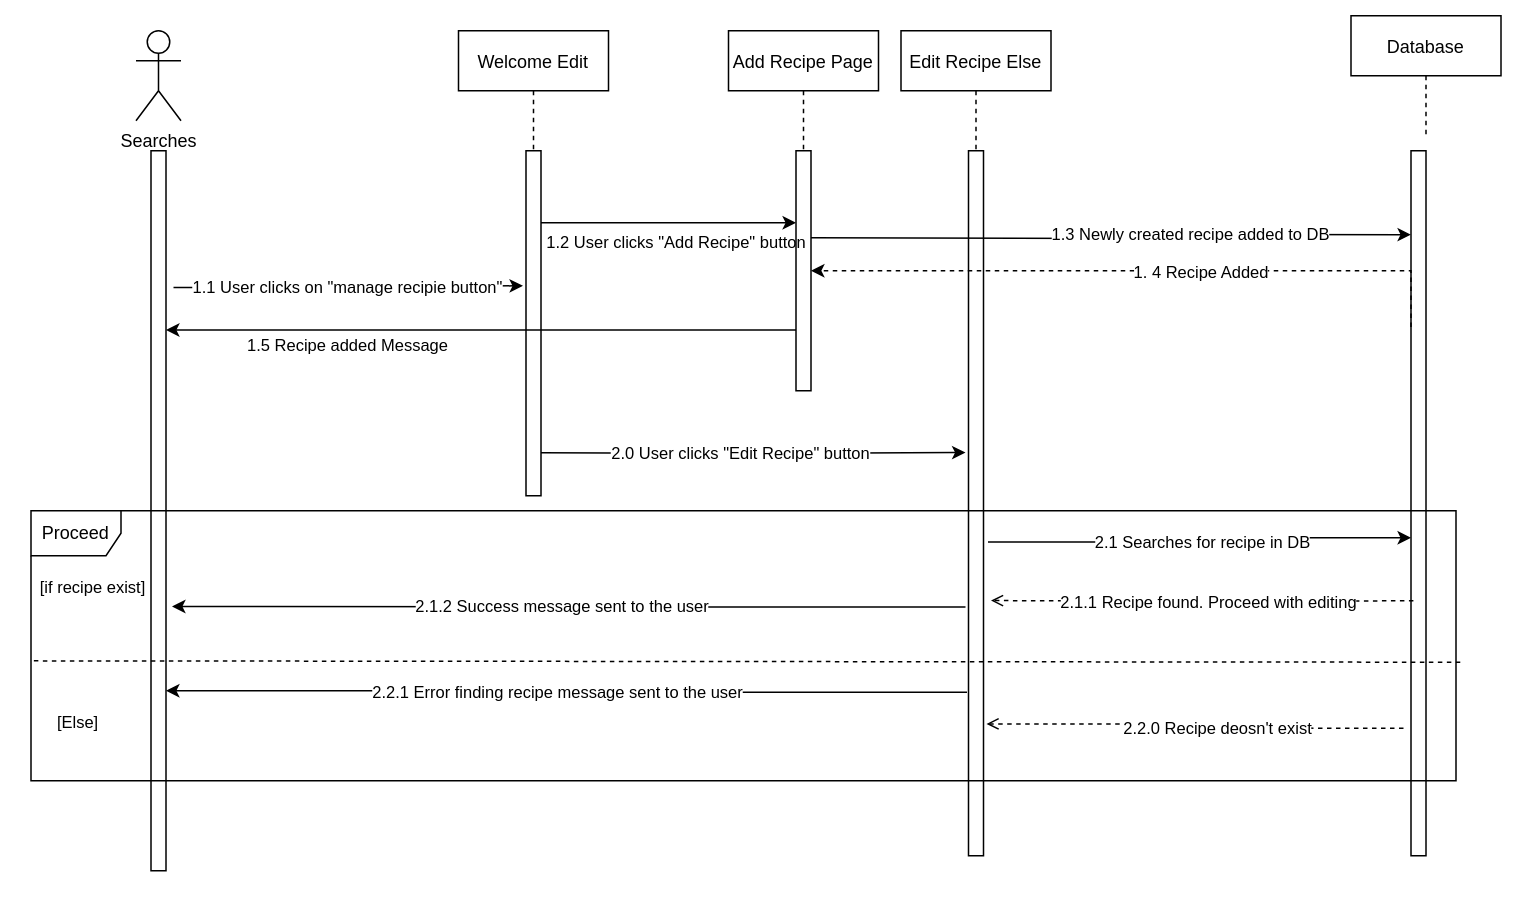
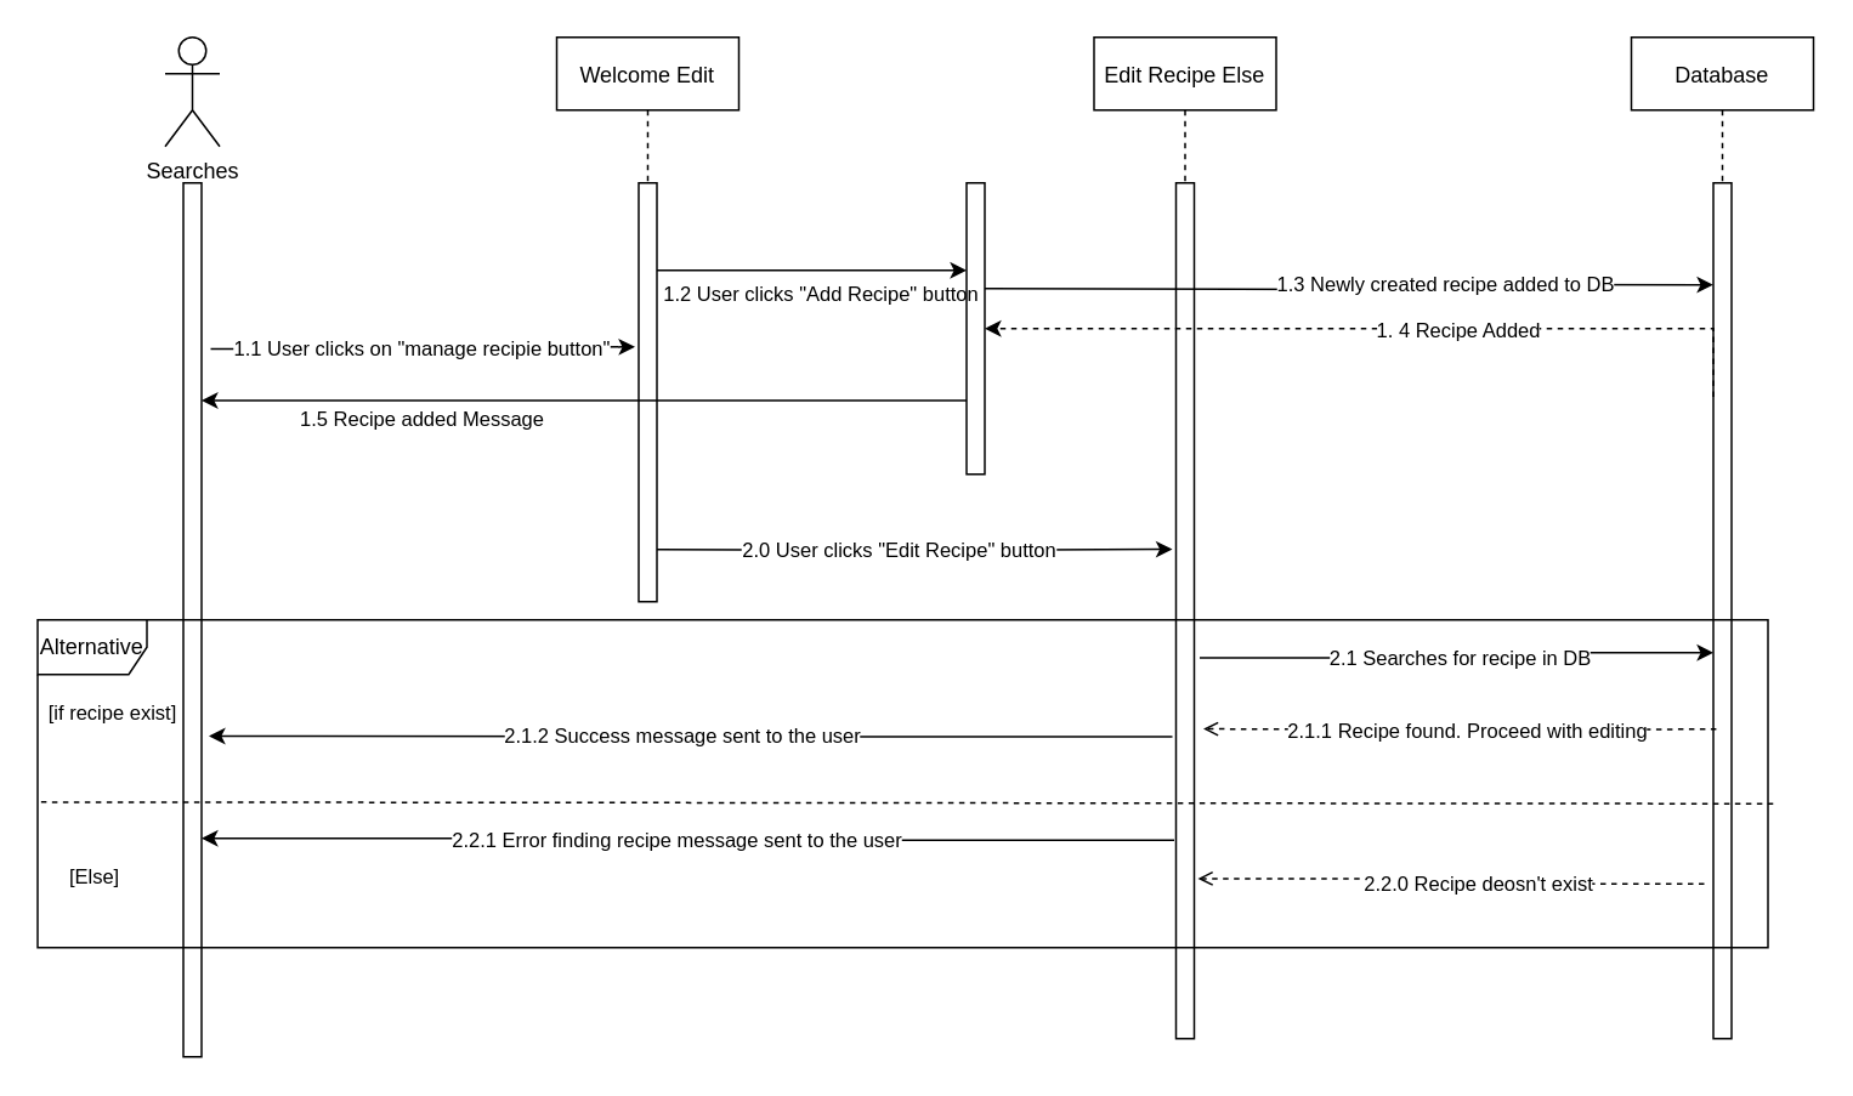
- <mxCell id="25" value="Database" style="shape=umlLifeline;perimeter=lifelinePerimeter;container=0;collapsible=0;recursiveResize=0;rounded=0;shadow=0;strokeWidth=1;" parent="1" vertex="1"><mxGeometry x="900" y="10" width="100" height="80" as="geometry" /></mxCell>
+ <mxCell id="25" value="Database" style="shape=umlLifeline;perimeter=lifelinePerimeter;container=0;collapsible=0;recursiveResize=0;rounded=0;shadow=0;strokeWidth=1;" parent="1" vertex="1"><mxGeometry x="895" y="20" width="100" height="80" as="geometry" /></mxCell>
- <mxCell id="20" value="Add Recipe Page" style="shape=umlLifeline;perimeter=lifelinePerimeter;container=0;collapsible=0;recursiveResize=0;rounded=0;shadow=0;strokeWidth=1;" parent="1" vertex="1"><mxGeometry x="485" y="20" width="100" height="80" as="geometry" /></mxCell>
- <mxCell id="3" value="Proceed" style="shape=umlFrame;whiteSpace=wrap;html=1;fillColor=none;" parent="2" vertex="1"><mxGeometry x="-10" width="950" height="180" as="geometry" /></mxCell>
+ <mxCell id="3" value="Alternative" style="shape=umlFrame;whiteSpace=wrap;html=1;fillColor=none;" parent="2" vertex="1"><mxGeometry x="-10" width="950" height="180" as="geometry" /></mxCell>
